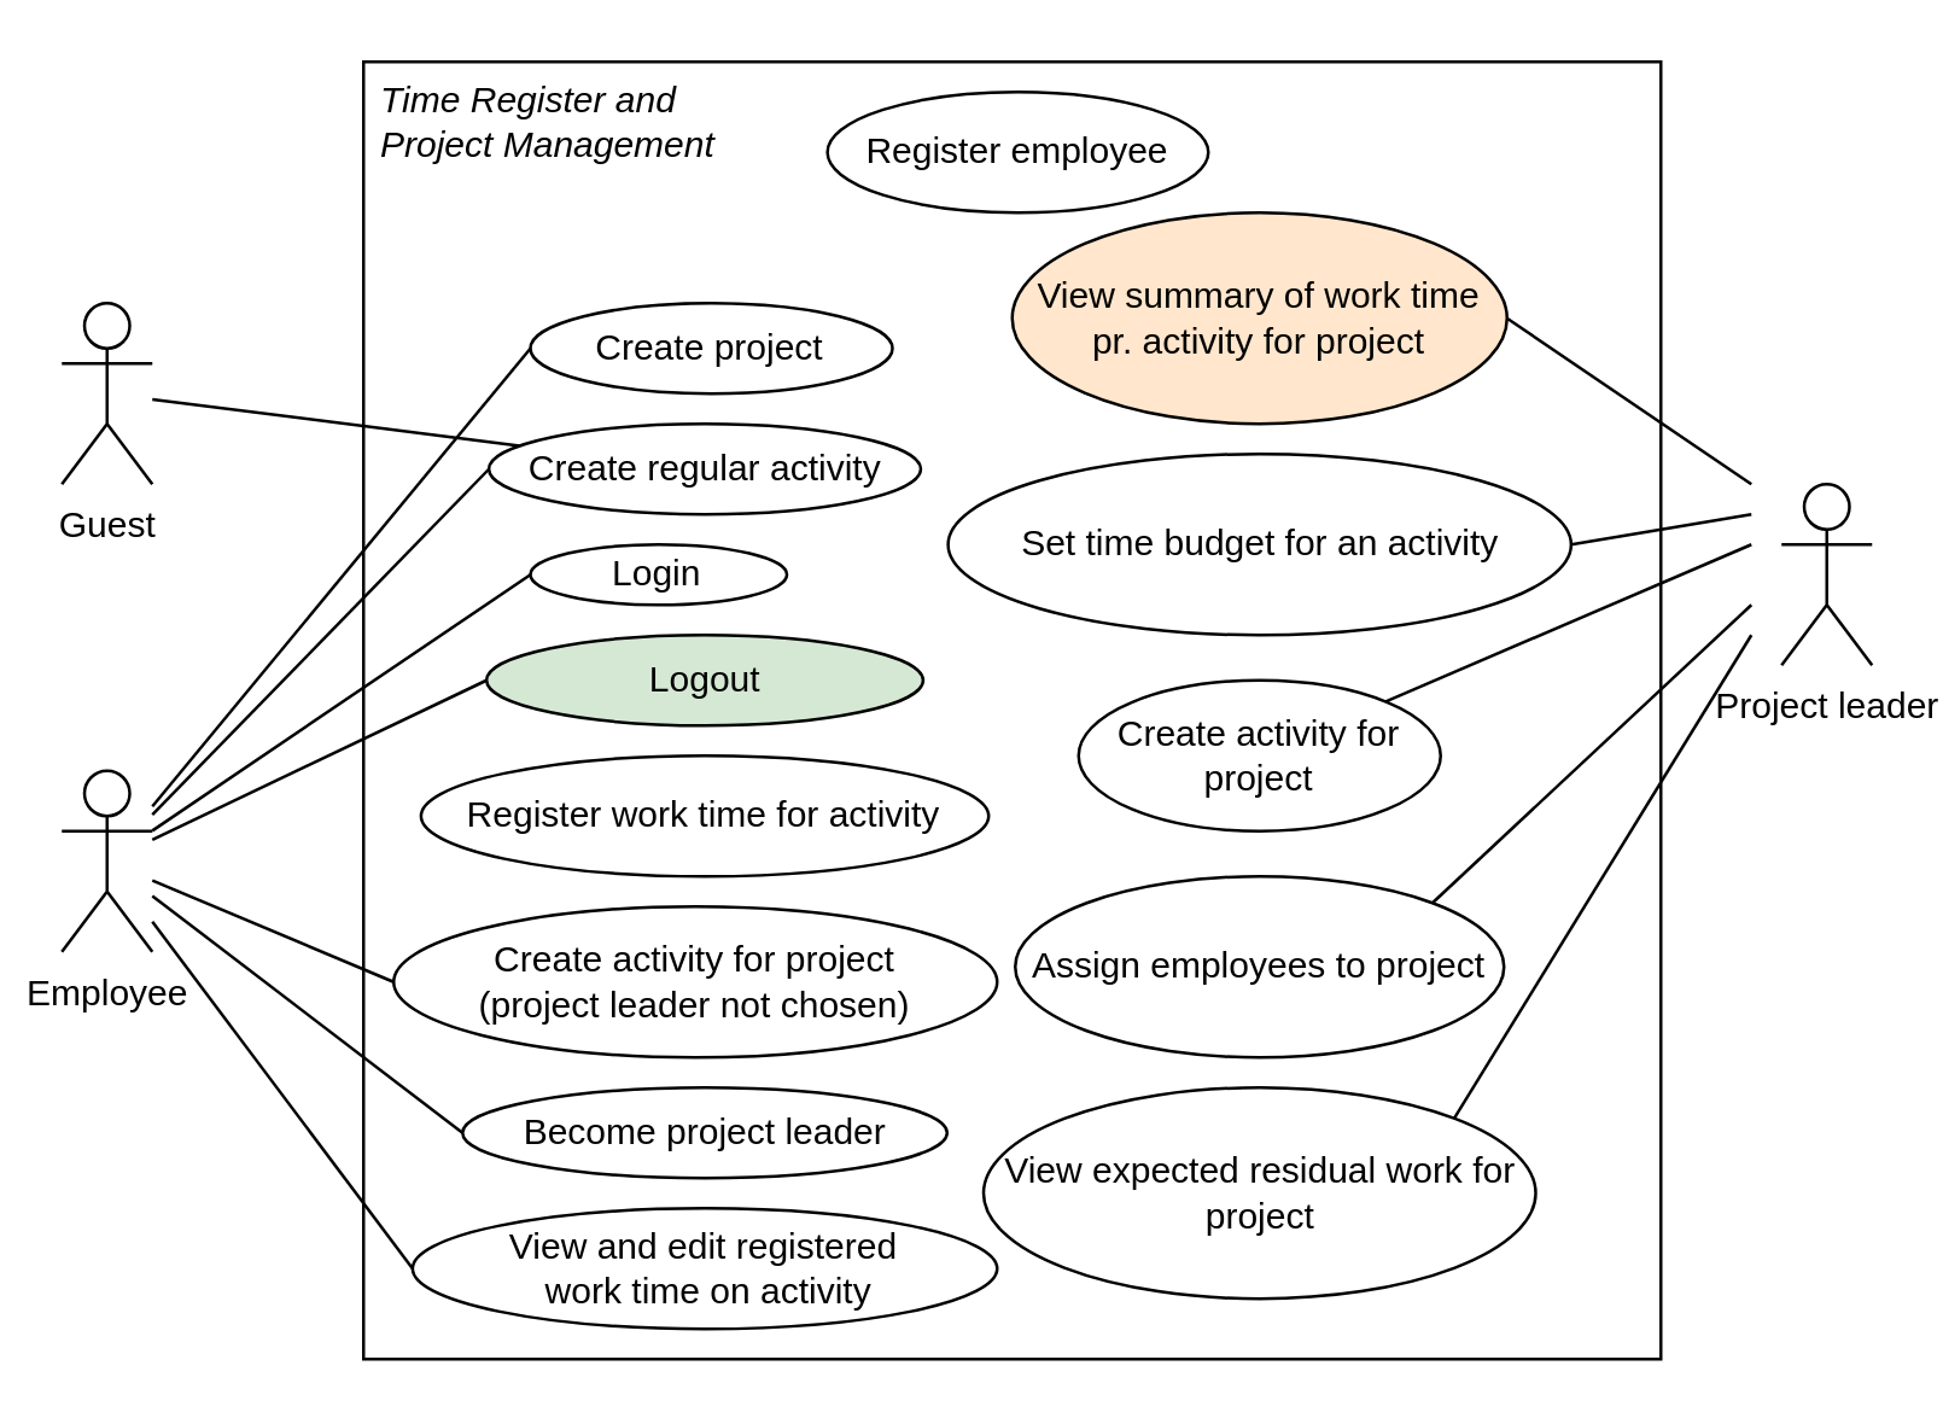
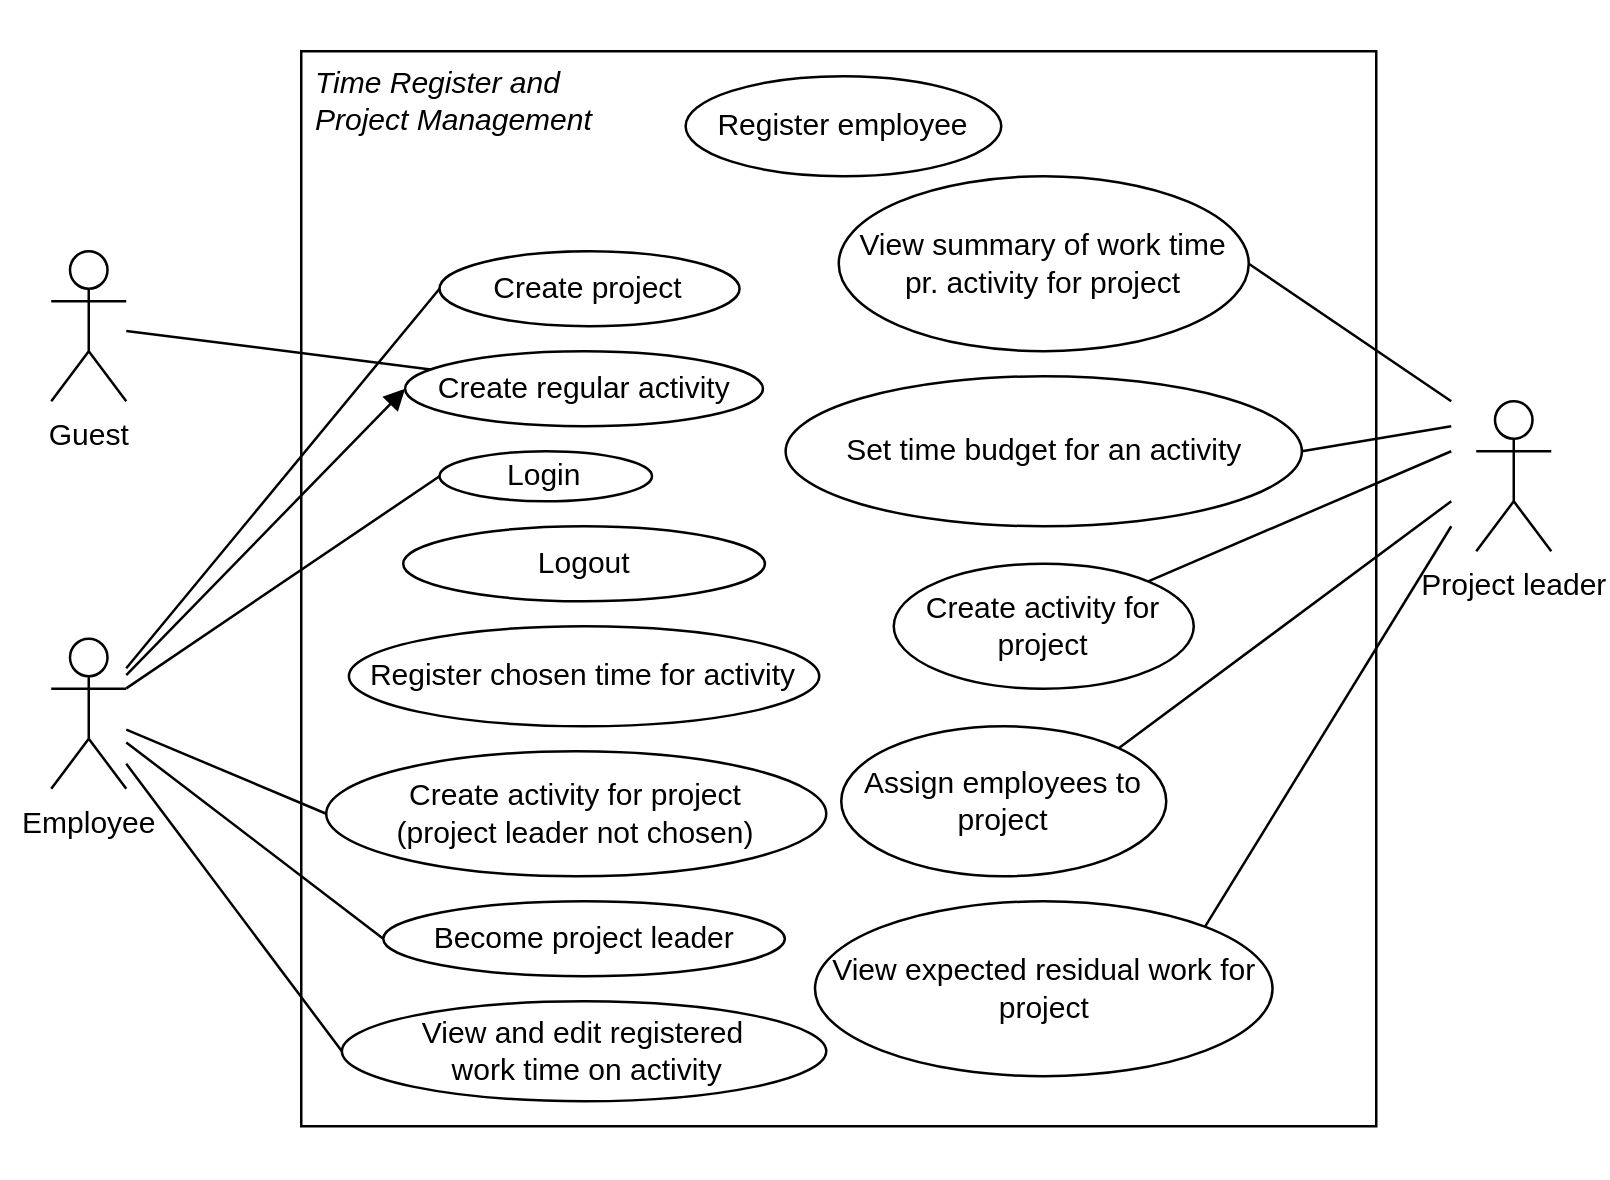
- <mxCell id="14" value="View summary of work time pr. activity for project" style="ellipse;whiteSpace=wrap;html=1;fillColor=#ffe6cc;" parent="1" vertex="1"><mxGeometry x="335" y="70" width="164" height="70" as="geometry" /></mxCell>
+ <mxCell id="14" value="View summary of work time pr. activity for project" style="ellipse;whiteSpace=wrap;html=1;" parent="1" vertex="1"><mxGeometry x="335" y="70" width="164" height="70" as="geometry" /></mxCell>
- <mxCell id="31" value="" style="endArrow=none;html=1;rounded=0;entryX=0;entryY=0.5;entryDx=0;entryDy=0;" parent="1" source="4" target="28" edge="1"><mxGeometry width="50" height="50" relative="1" as="geometry"><mxPoint x="280" y="250" as="sourcePoint" /><mxPoint x="330" y="200" as="targetPoint" /></mxGeometry></mxCell>
+ <mxCell id="31" value="" style="endArrow=block;html=1;rounded=0;entryX=0;entryY=0.5;entryDx=0;entryDy=0;" parent="1" source="4" target="28" edge="1"><mxGeometry width="50" height="50" relative="1" as="geometry"><mxPoint x="280" y="250" as="sourcePoint" /><mxPoint x="330" y="200" as="targetPoint" /></mxGeometry></mxCell>
- <mxCell id="32" value="Logout" style="ellipse;whiteSpace=wrap;html=1;fillColor=#d5e8d4;" parent="1" vertex="1"><mxGeometry x="160.78" y="210" width="144.68" height="30" as="geometry" /></mxCell>
+ <mxCell id="32" value="Logout" style="ellipse;whiteSpace=wrap;html=1;" parent="1" vertex="1"><mxGeometry x="160.78" y="210" width="144.68" height="30" as="geometry" /></mxCell>
- <mxCell id="33" value="" style="endArrow=none;html=1;rounded=0;entryX=0;entryY=0.5;entryDx=0;entryDy=0;" parent="1" source="4" target="32" edge="1"><mxGeometry width="50" height="50" relative="1" as="geometry"><mxPoint x="290" y="250" as="sourcePoint" /><mxPoint x="340" y="200" as="targetPoint" /></mxGeometry></mxCell>
- <mxCell id="10" value="Register work time for activity" style="ellipse;whiteSpace=wrap;html=1;" parent="1" vertex="1"><mxGeometry x="139.06" y="250" width="188.13" height="40" as="geometry" /></mxCell>
+ <mxCell id="10" value="Register chosen time for activity" style="ellipse;whiteSpace=wrap;html=1;" parent="1" vertex="1"><mxGeometry x="139.06" y="250" width="188.13" height="40" as="geometry" /></mxCell>
- <mxCell id="12" value="Assign employees to project" style="ellipse;whiteSpace=wrap;html=1;" parent="1" vertex="1"><mxGeometry x="336" y="290" width="162" height="60" as="geometry" /></mxCell>
+ <mxCell id="12" value="Assign employees to project" style="ellipse;whiteSpace=wrap;html=1;" parent="1" vertex="1"><mxGeometry x="336" y="290" width="130" height="60" as="geometry" /></mxCell>
